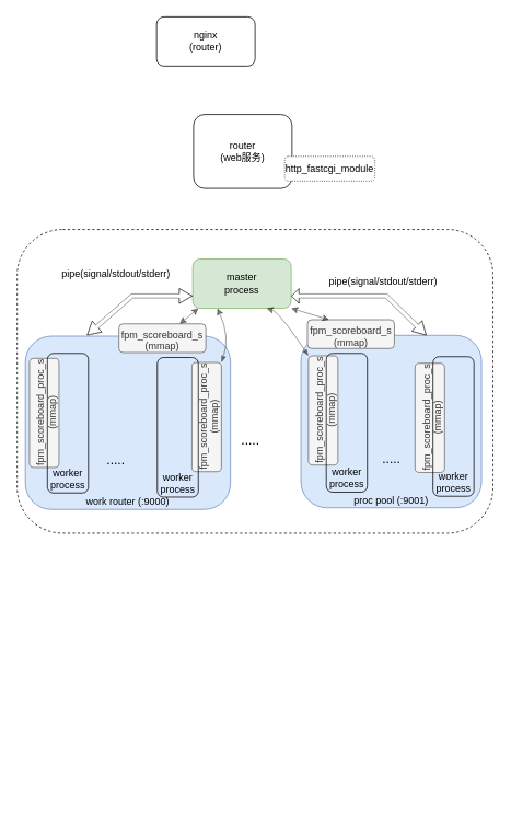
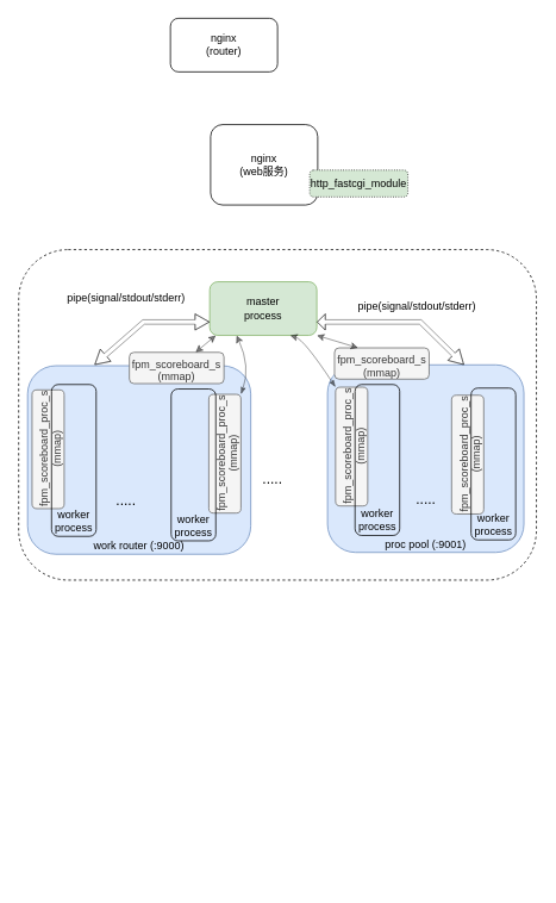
- <mxCell id="4" value="router&lt;br&gt;(web服务)" style="rounded=1;whiteSpace=wrap;html=1;" vertex="1" parent="1"><mxGeometry x="235" y="139" width="120" height="90" as="geometry" /></mxCell>
+ <mxCell id="4" value="nginx&lt;br&gt;(web服务)" style="rounded=1;whiteSpace=wrap;html=1;" vertex="1" parent="1"><mxGeometry x="235" y="139" width="120" height="90" as="geometry" /></mxCell>
- <mxCell id="6" value="http_fastcgi_module" style="rounded=1;whiteSpace=wrap;html=1;dashed=1;dashPattern=1 2;" vertex="1" parent="1"><mxGeometry x="346" y="190" width="110" height="30" as="geometry" /></mxCell>
+ <mxCell id="6" value="http_fastcgi_module" style="rounded=1;whiteSpace=wrap;html=1;dashed=1;dashPattern=1 2;fillColor=#d5e8d4;" vertex="1" parent="1"><mxGeometry x="346" y="190" width="110" height="30" as="geometry" /></mxCell>
